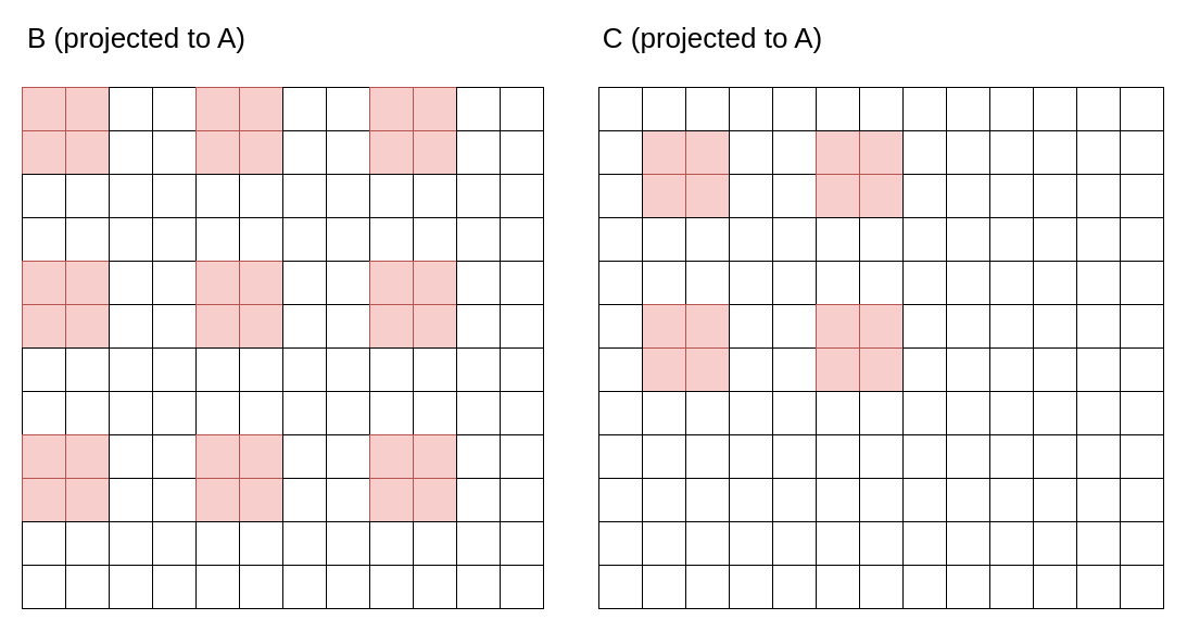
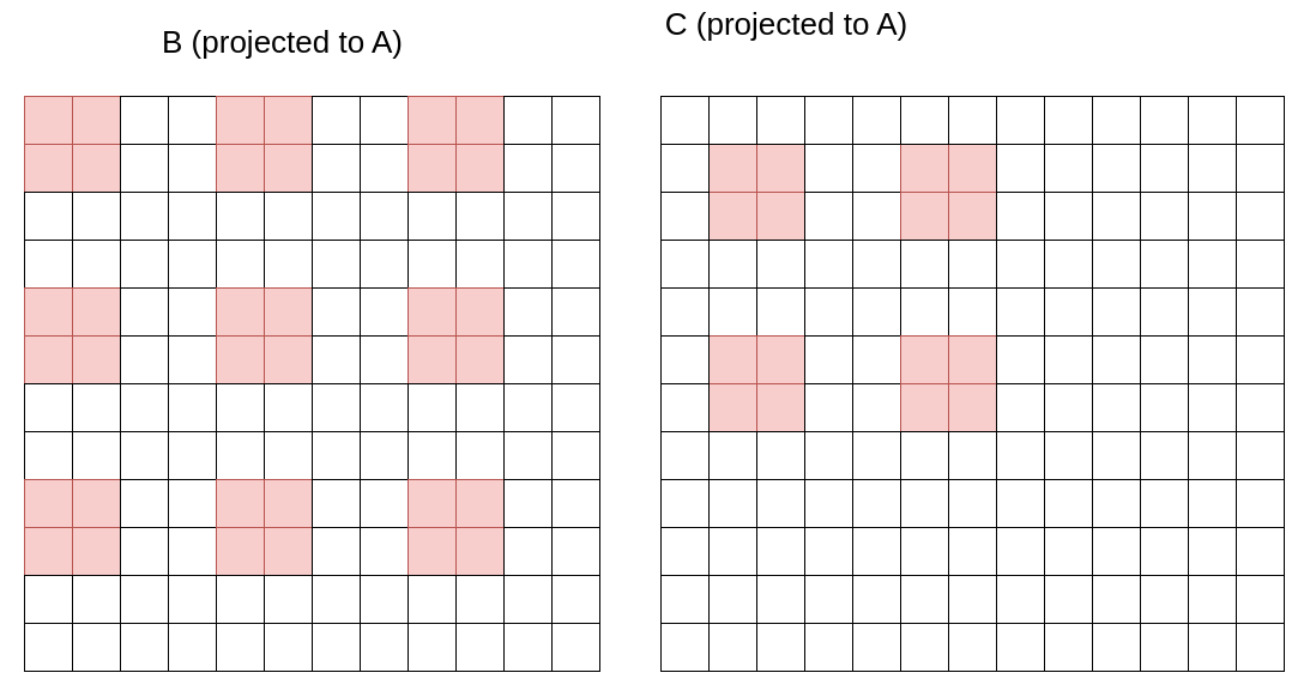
- <mxCell id="302" value="B (projected to A)" style="text;html=1;strokeColor=none;fillColor=none;align=center;verticalAlign=middle;whiteSpace=wrap;rounded=0;fontSize=26;" vertex="1" parent="1"><mxGeometry x="20" y="20" width="211" height="30" as="geometry" /></mxCell>
+ <mxCell id="302" value="B (projected to A)" style="text;html=1;strokeColor=none;fillColor=none;align=center;verticalAlign=middle;whiteSpace=wrap;rounded=0;fontSize=26;" vertex="1" parent="1"><mxGeometry x="130" y="20" width="211" height="30" as="geometry" /></mxCell>
- <mxCell id="303" value="C (projected to A)" style="text;html=1;strokeColor=none;fillColor=none;align=center;verticalAlign=middle;whiteSpace=wrap;rounded=0;fontSize=26;" vertex="1" parent="1"><mxGeometry x="541" y="20" width="230" height="30" as="geometry" /></mxCell>
+ <mxCell id="303" value="C (projected to A)" style="text;html=1;strokeColor=none;fillColor=none;align=center;verticalAlign=middle;whiteSpace=wrap;rounded=0;fontSize=26;" vertex="1" parent="1"><mxGeometry x="541" y="5" width="230" height="30" as="geometry" /></mxCell>
